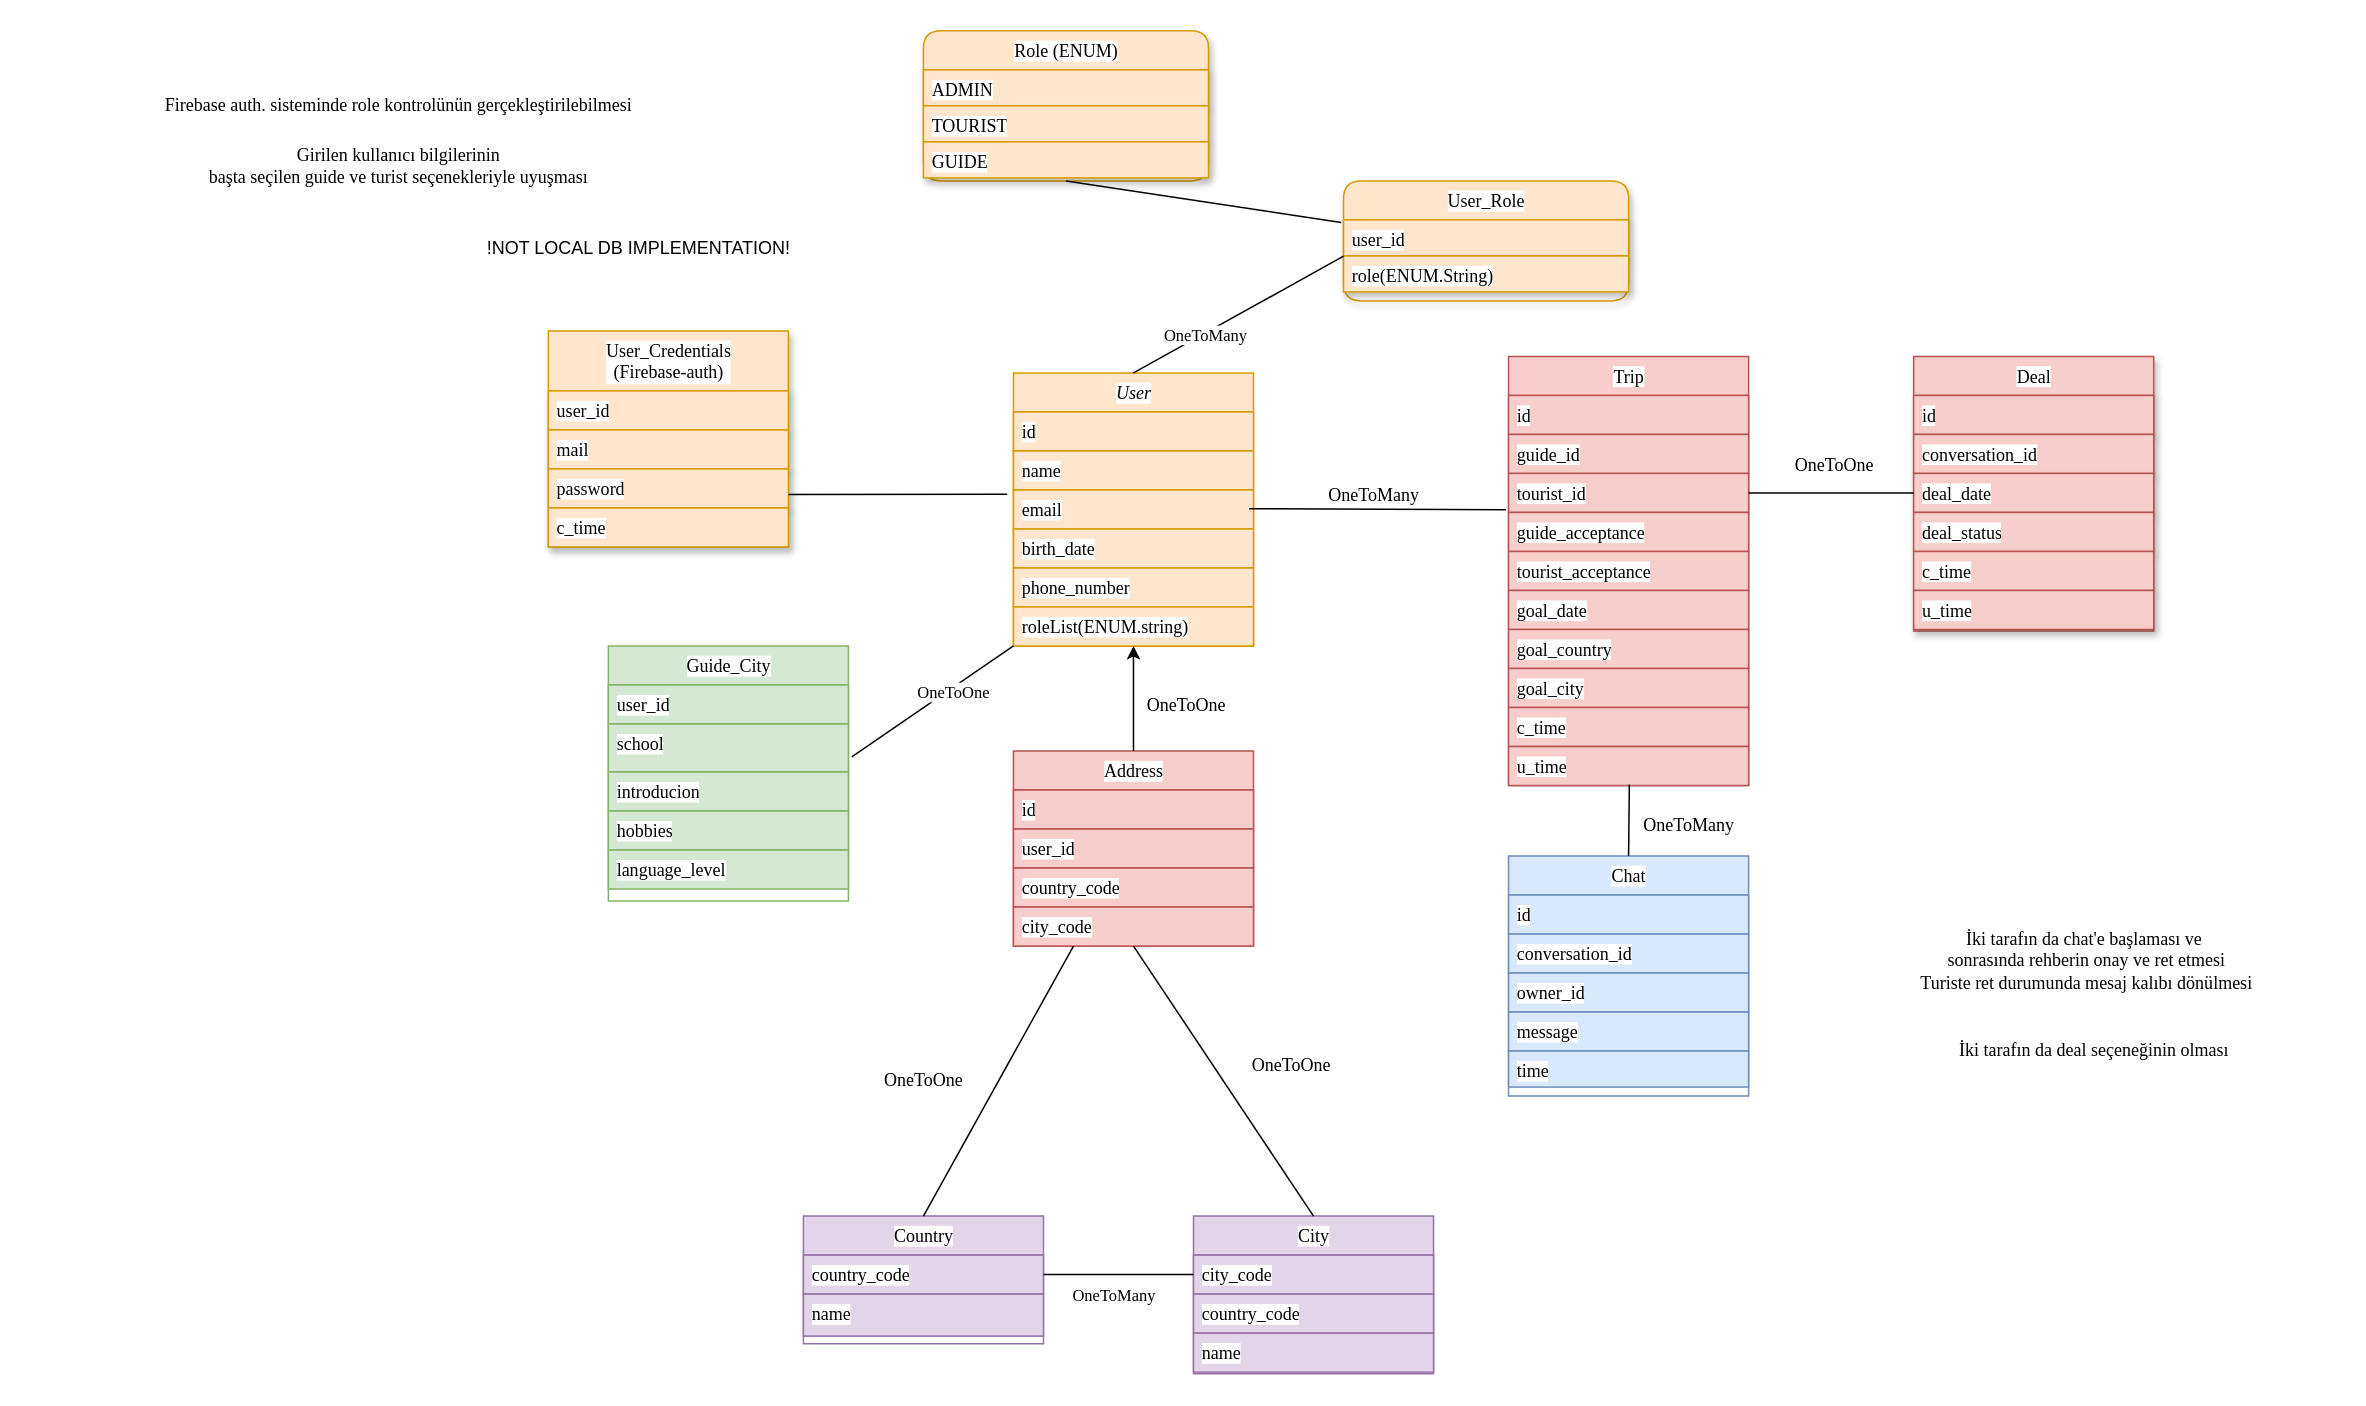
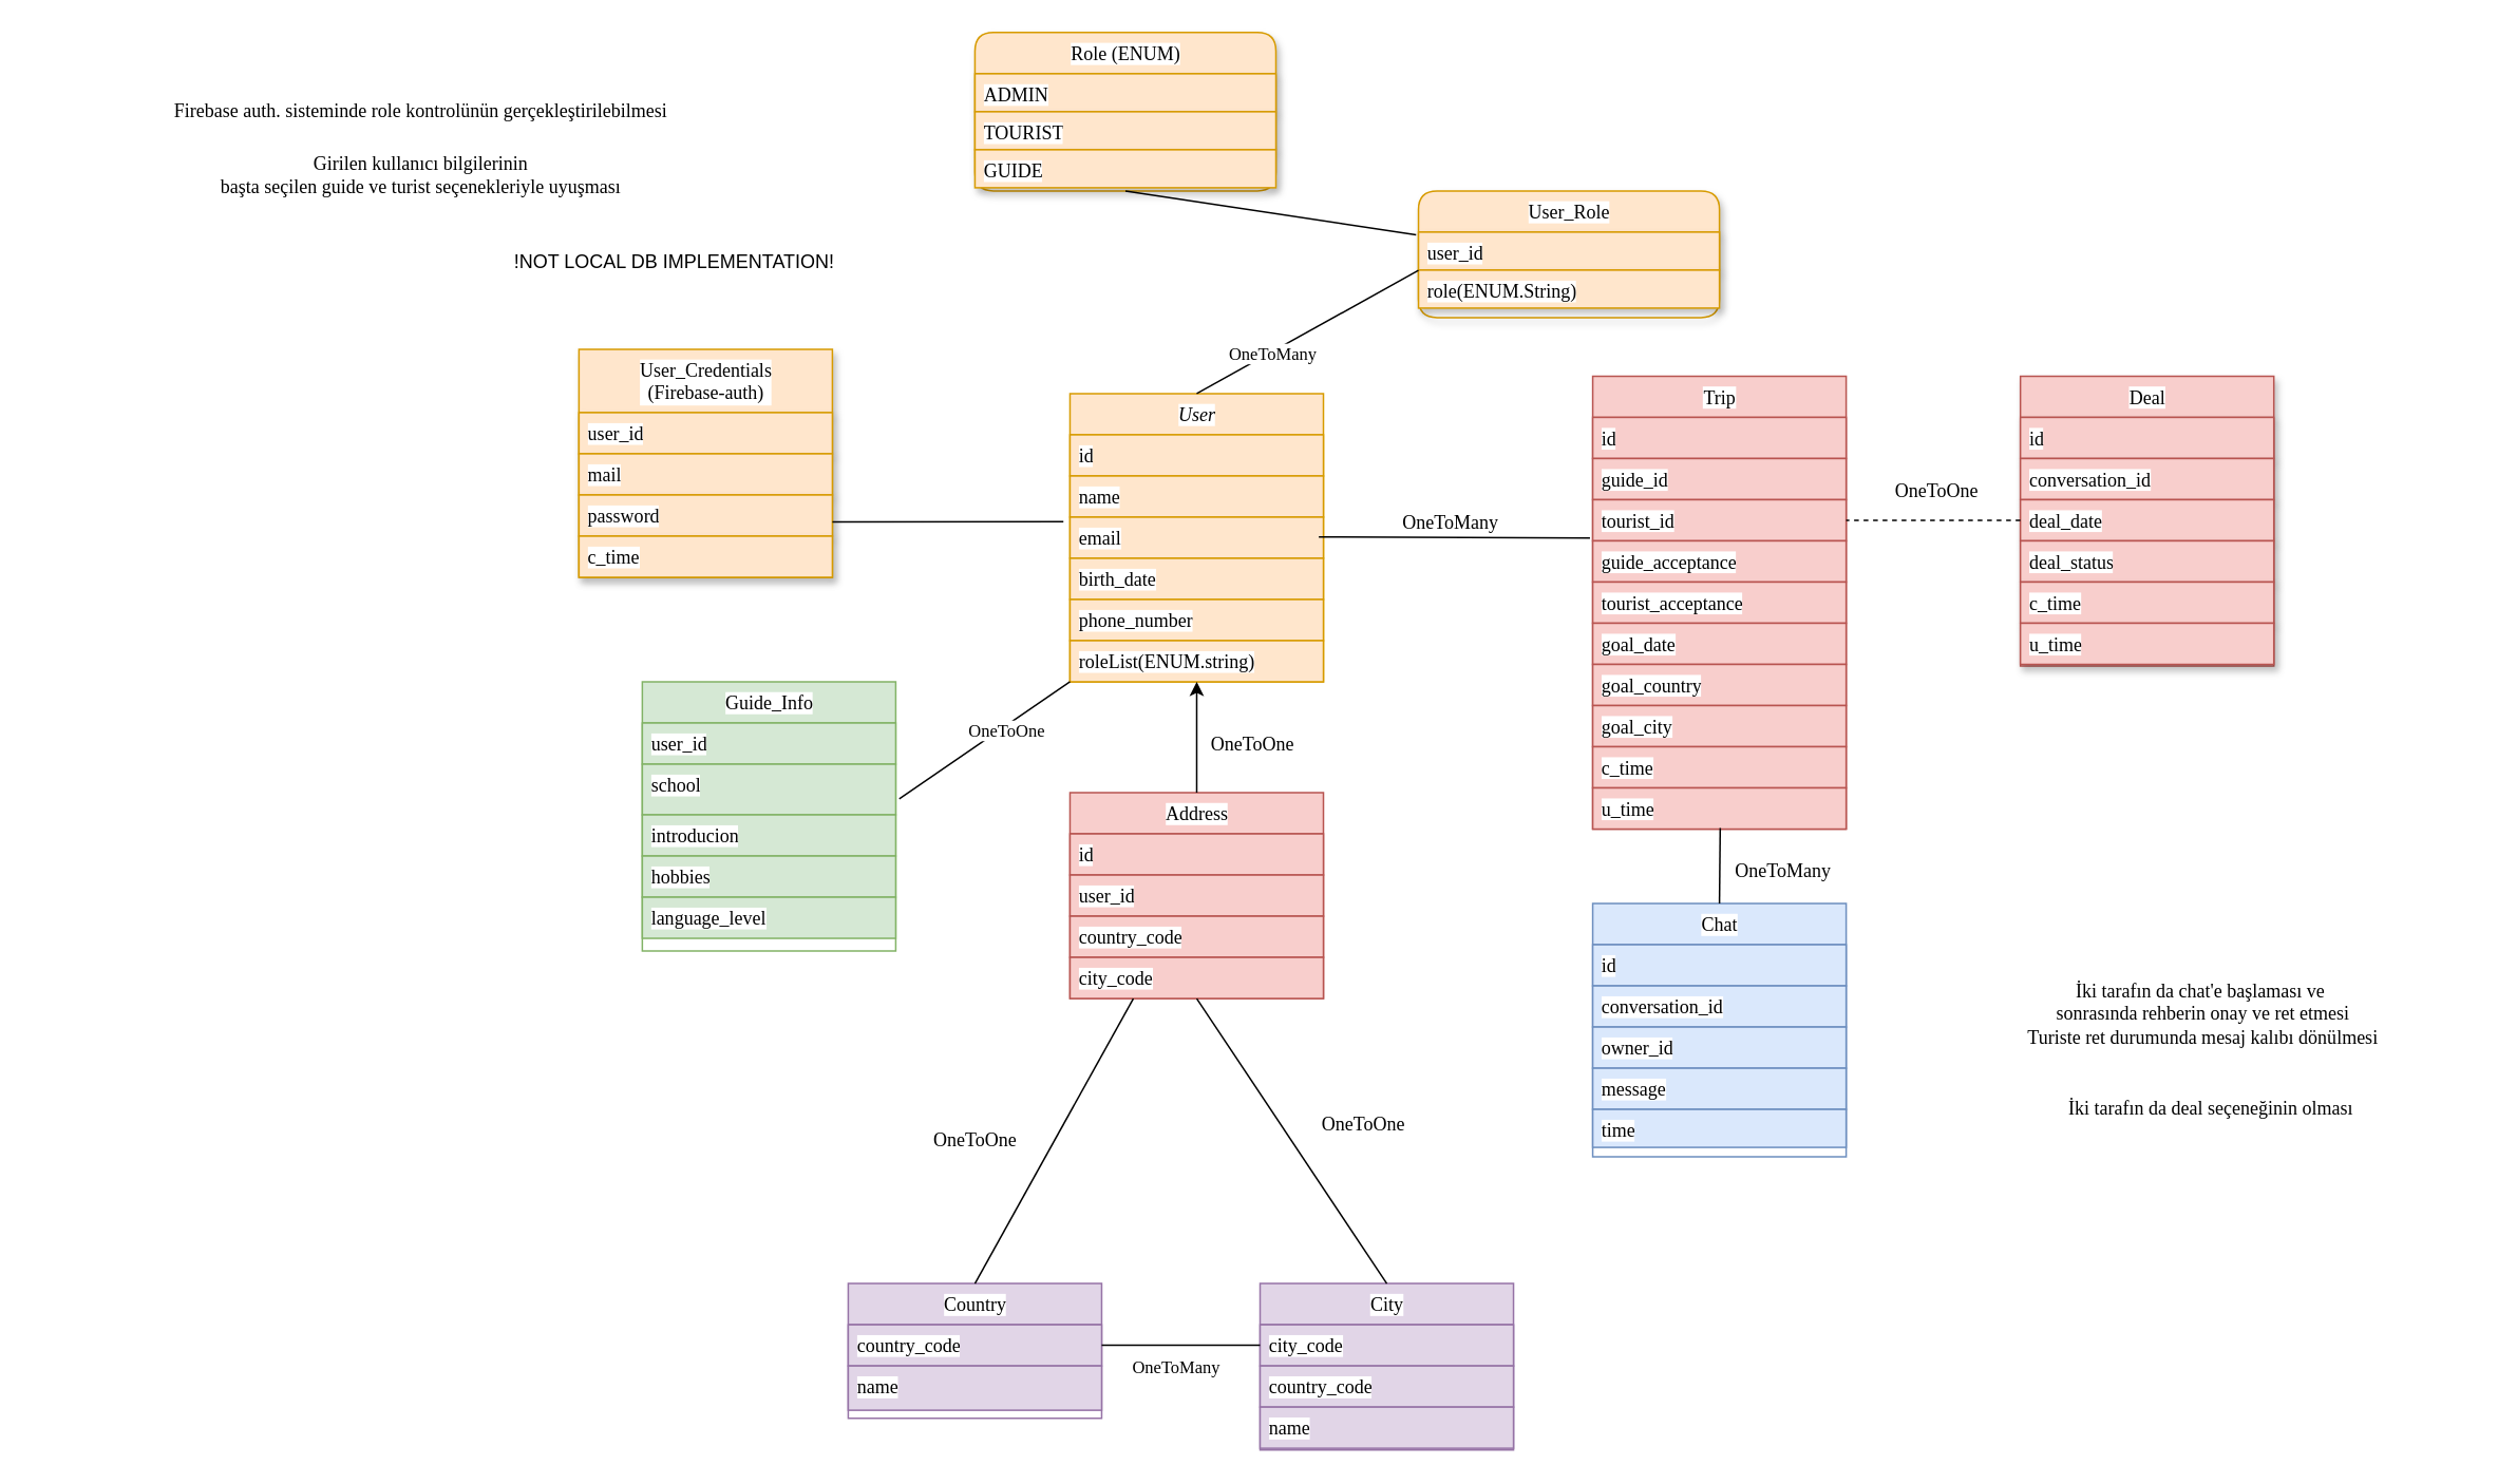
- <mxCell id="75" value="" style="endArrow=none;rounded=0;exitX=0;exitY=0.5;exitDx=0;exitDy=0;entryX=1;entryY=0.5;entryDx=0;entryDy=0;labelBorderColor=none;labelBackgroundColor=#FFFFFF;fontColor=default;html=1;fontFamily=Lucida Console;" parent="1" source="43" target="27" edge="1"><mxGeometry width="50" height="50" relative="1" as="geometry"><mxPoint x="1340.84" y="328.886" as="sourcePoint" /><mxPoint x="1195" y="329" as="targetPoint" /></mxGeometry></mxCell>
+ <mxCell id="75" value="" style="endArrow=none;rounded=0;exitX=0;exitY=0.5;exitDx=0;exitDy=0;entryX=1;entryY=0.5;entryDx=0;entryDy=0;labelBorderColor=none;labelBackgroundColor=#FFFFFF;fontColor=default;html=1;fontFamily=Lucida Console;dashed=1;" parent="1" source="43" target="27" edge="1"><mxGeometry width="50" height="50" relative="1" as="geometry"><mxPoint x="1340.84" y="328.886" as="sourcePoint" /><mxPoint x="1195" y="329" as="targetPoint" /></mxGeometry></mxCell>
- <mxCell id="9" value="Guide_City" style="swimlane;fontStyle=0;align=center;verticalAlign=top;childLayout=stackLayout;horizontal=1;startSize=26;horizontalStack=0;resizeParent=1;resizeLast=0;collapsible=1;marginBottom=0;rounded=0;shadow=0;strokeWidth=1;labelBorderColor=none;labelBackgroundColor=#FFFFFF;html=1;fontFamily=Lucida Console;fillColor=#d5e8d4;strokeColor=#82b366;" parent="1" vertex="1"><mxGeometry x="405" y="430" width="160" height="170" as="geometry"><mxRectangle x="130" y="380" width="160" height="26" as="alternateBounds" /></mxGeometry></mxCell>
+ <mxCell id="9" value="Guide_Info" style="swimlane;fontStyle=0;align=center;verticalAlign=top;childLayout=stackLayout;horizontal=1;startSize=26;horizontalStack=0;resizeParent=1;resizeLast=0;collapsible=1;marginBottom=0;rounded=0;shadow=0;strokeWidth=1;labelBorderColor=none;labelBackgroundColor=#FFFFFF;html=1;fontFamily=Lucida Console;fillColor=#d5e8d4;strokeColor=#82b366;" parent="1" vertex="1"><mxGeometry x="405" y="430" width="160" height="170" as="geometry"><mxRectangle x="130" y="380" width="160" height="26" as="alternateBounds" /></mxGeometry></mxCell>
